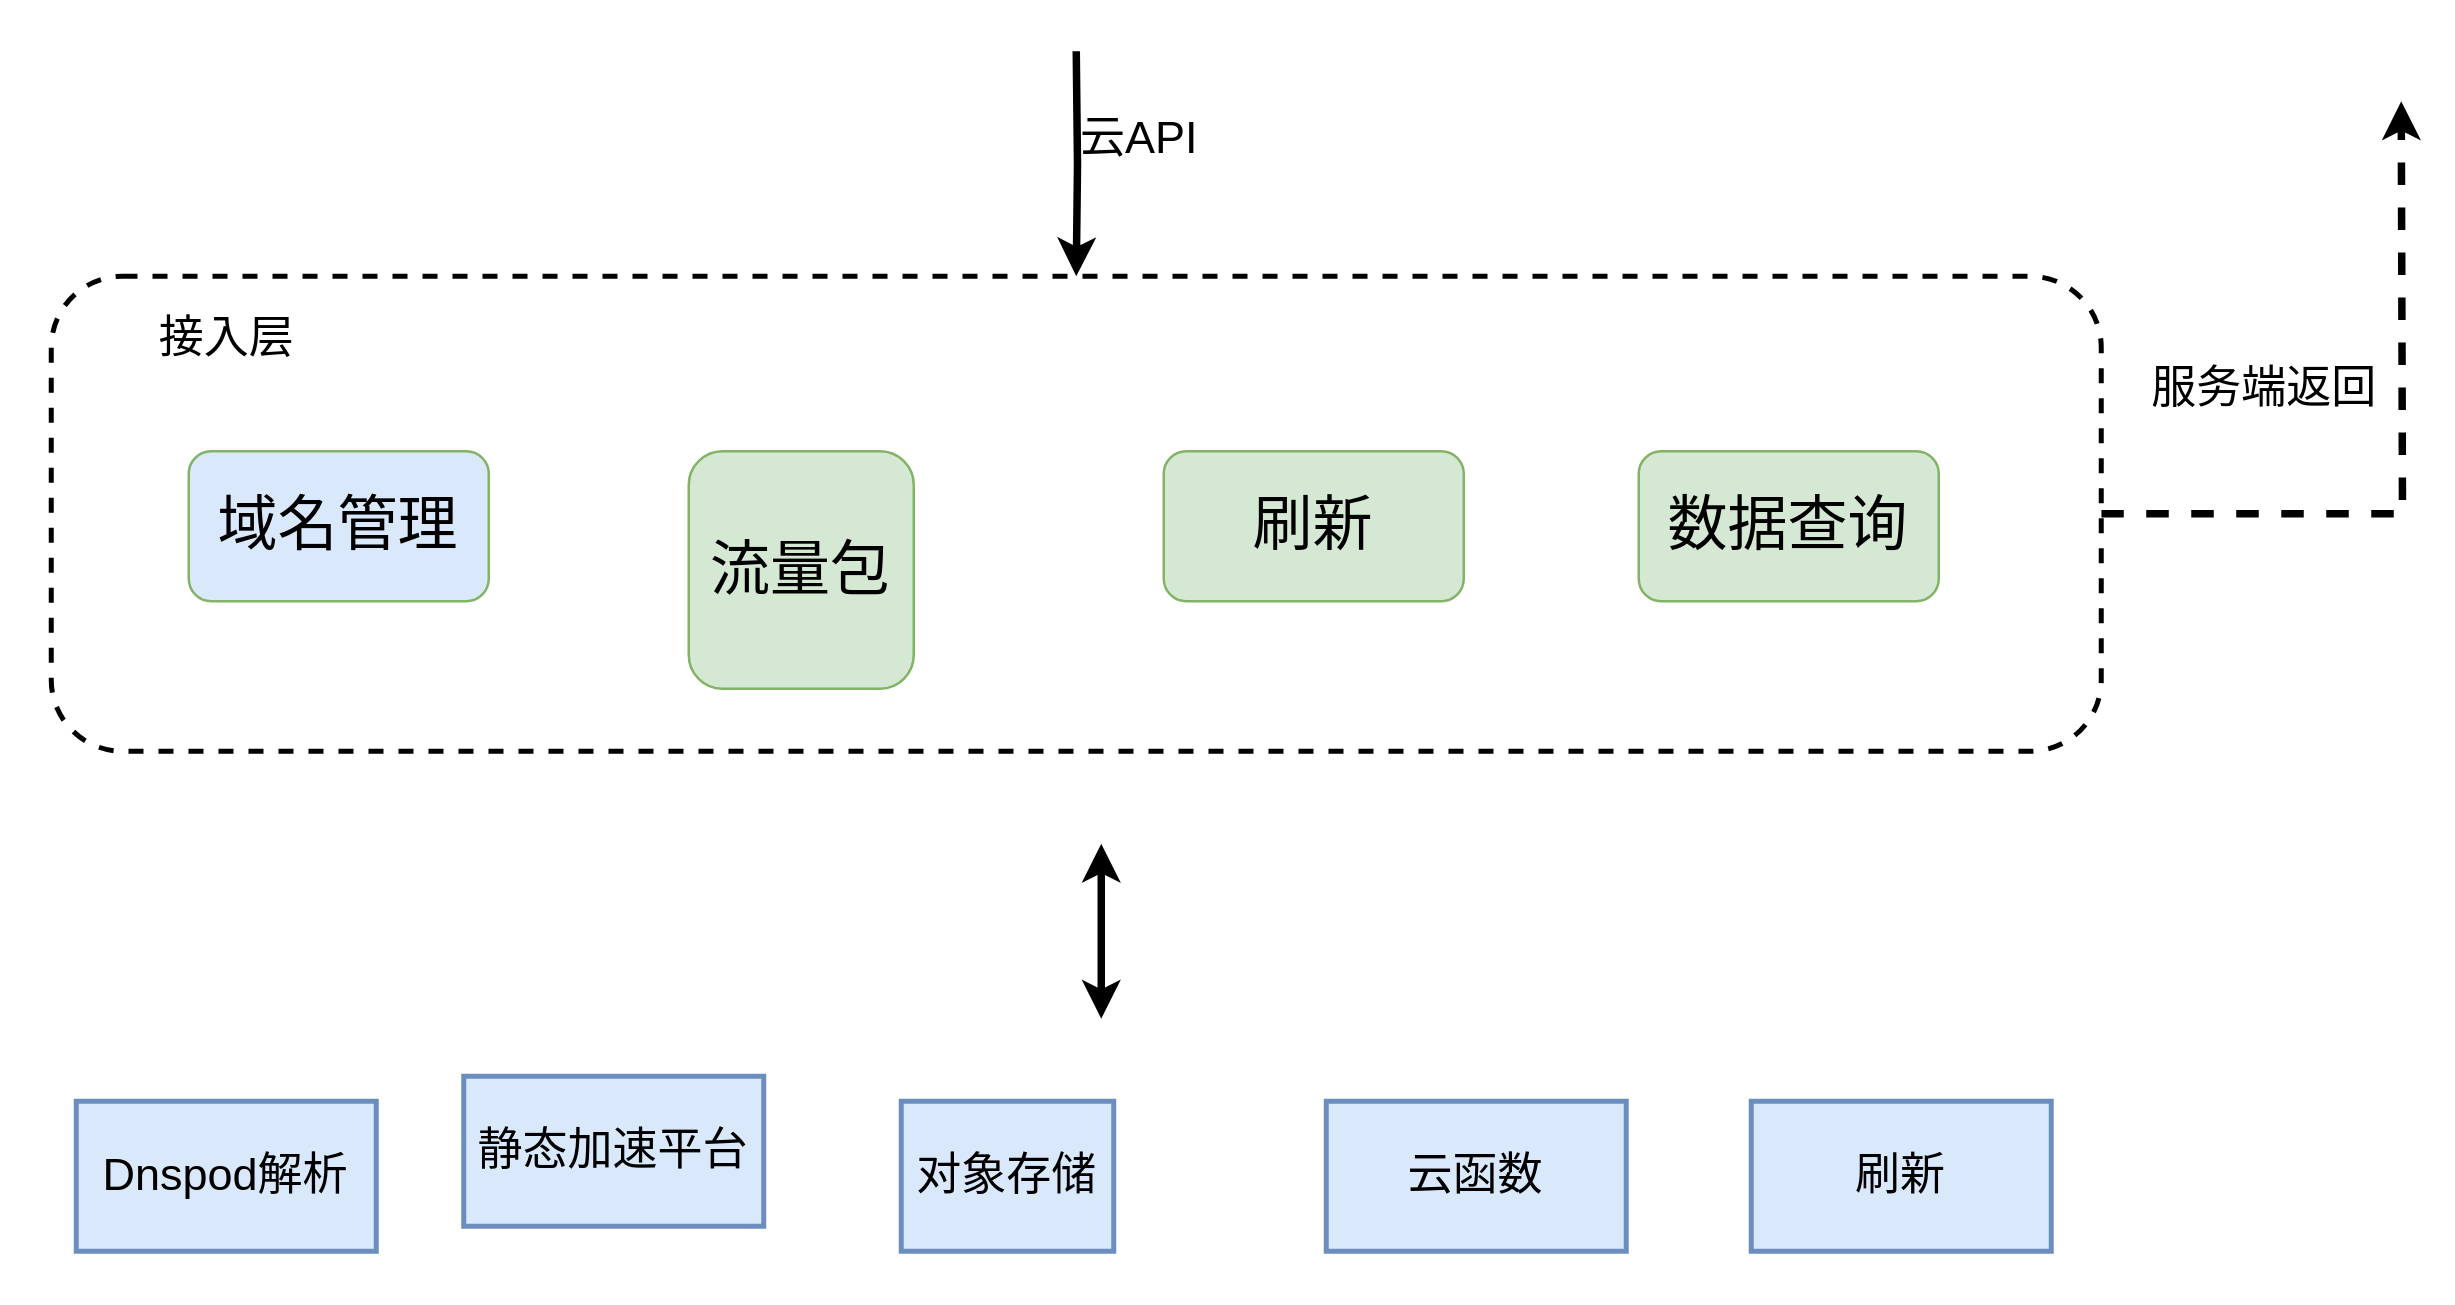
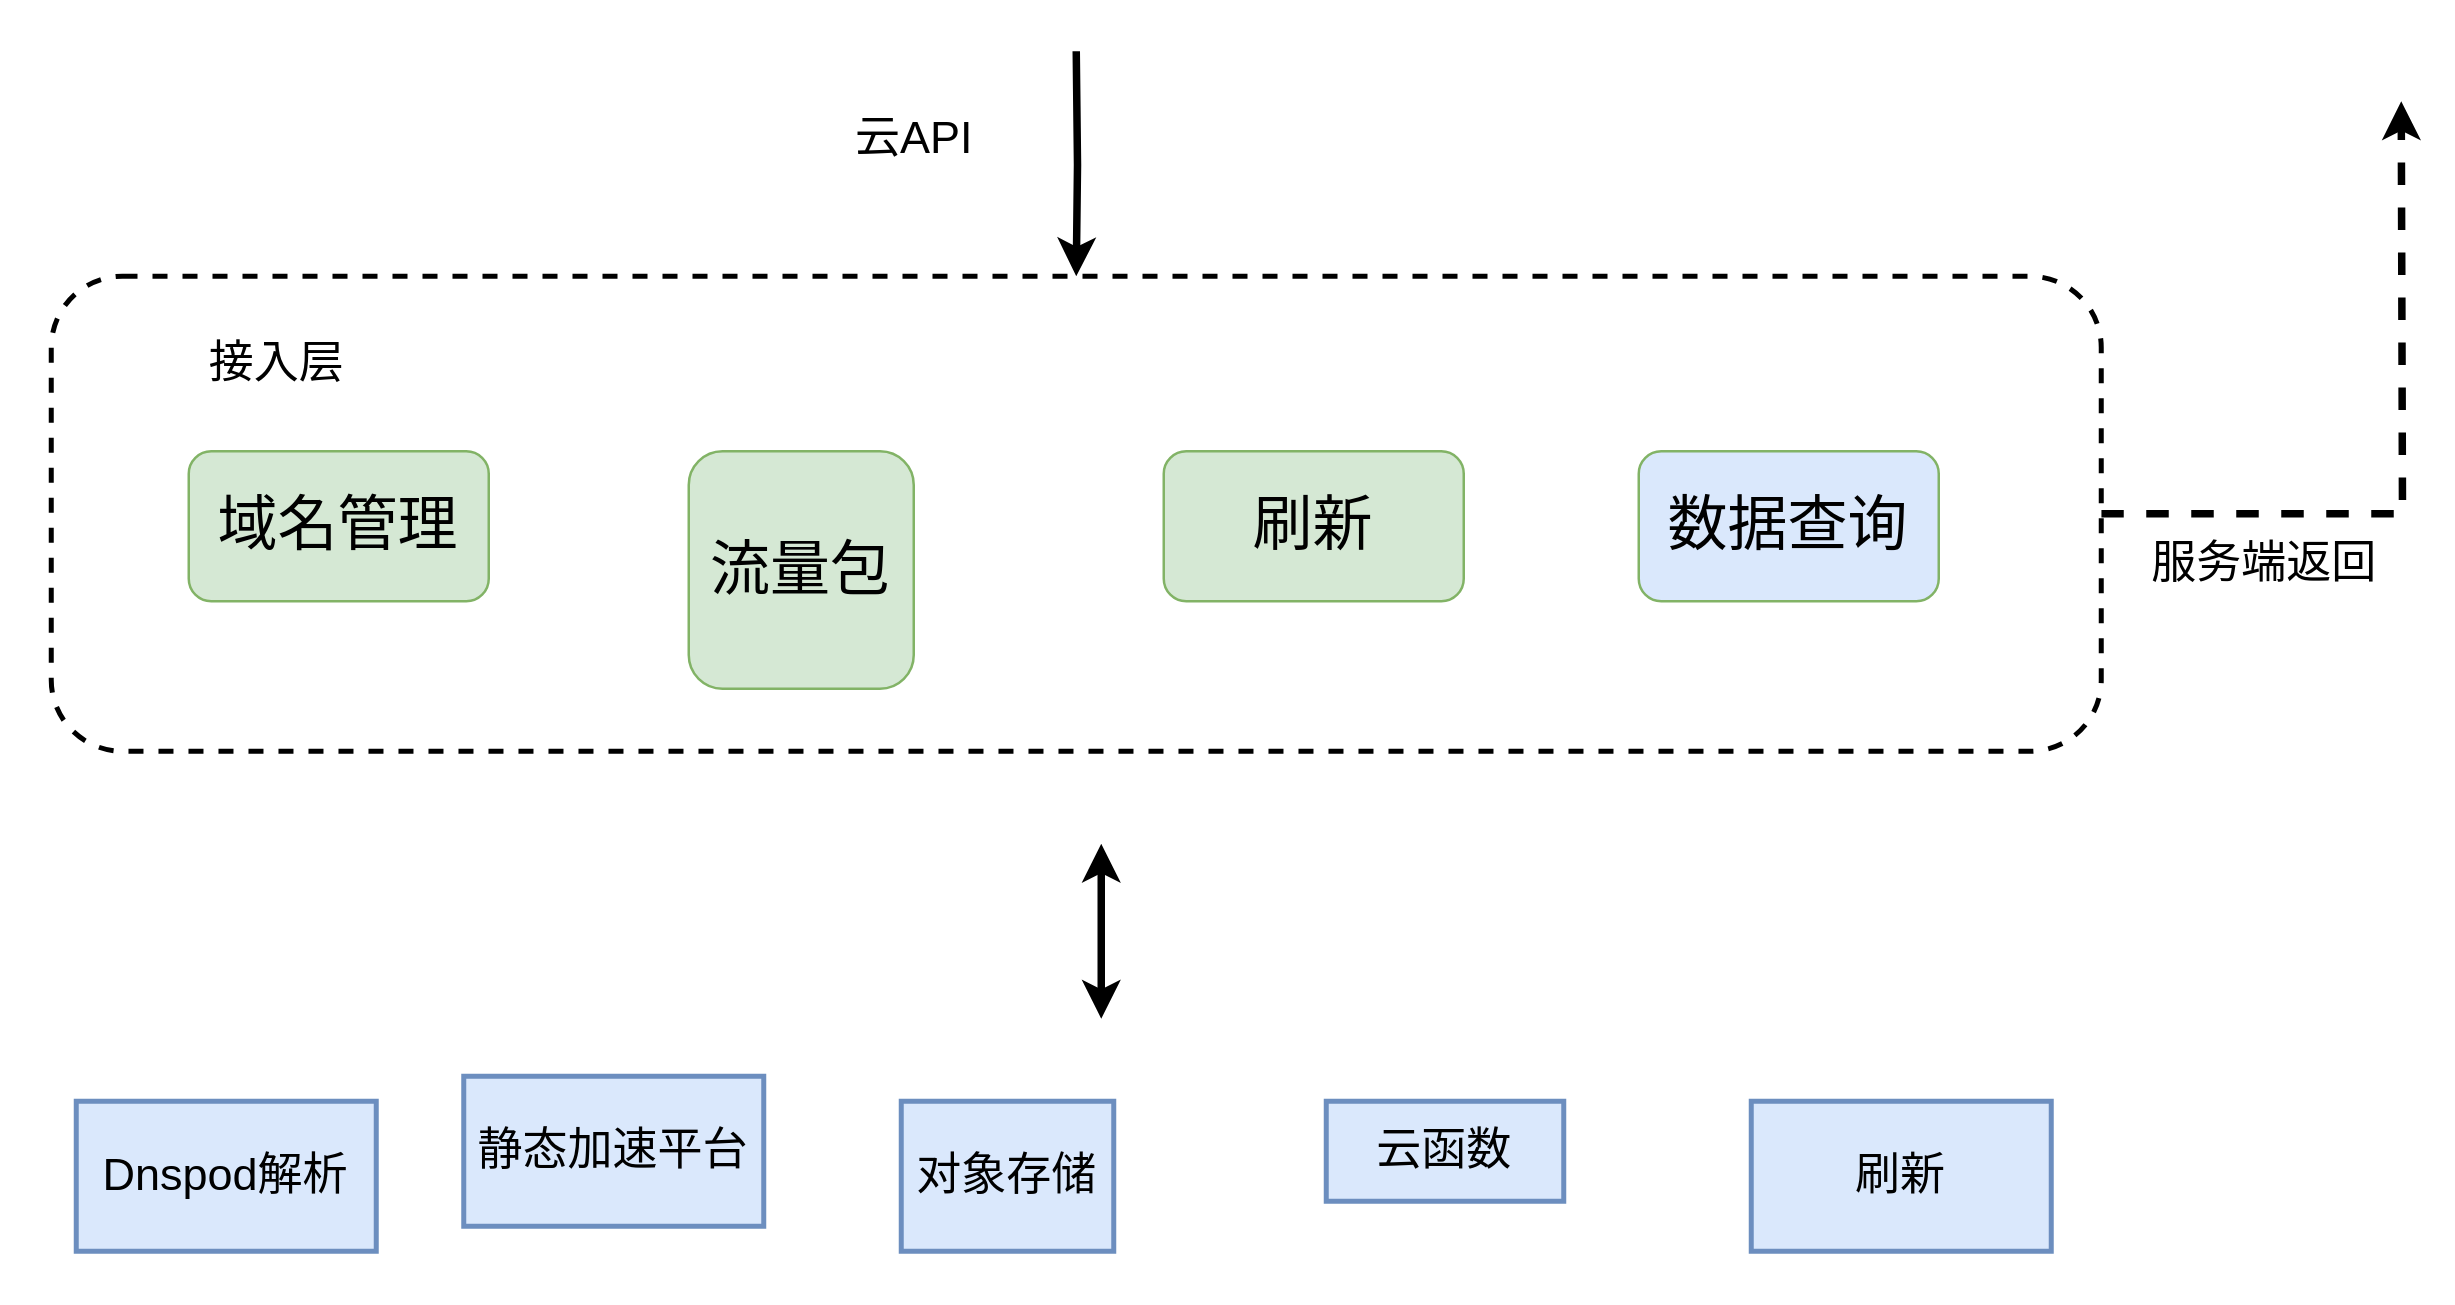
- <mxCell id="15" value="云API" style="text;html=1;resizable=0;autosize=1;align=center;verticalAlign=middle;points=[];fillColor=none;strokeColor=none;rounded=0;fontSize=18;" vertex="1" parent="1"><mxGeometry x="425" y="40" width="60" height="30" as="geometry" /></mxCell>
+ <mxCell id="15" value="云API" style="text;html=1;resizable=0;autosize=1;align=center;verticalAlign=middle;points=[];fillColor=none;strokeColor=none;rounded=0;fontSize=18;" vertex="1" parent="1"><mxGeometry x="335" y="40" width="60" height="30" as="geometry" /></mxCell>
- <mxCell id="14" value="接入层" style="text;html=1;resizable=0;autosize=1;align=center;verticalAlign=middle;points=[];fillColor=none;strokeColor=none;rounded=0;fontSize=18;" vertex="1" parent="1"><mxGeometry x="55" y="120" width="70" height="30" as="geometry" /></mxCell>
+ <mxCell id="14" value="接入层" style="text;html=1;resizable=0;autosize=1;align=center;verticalAlign=middle;points=[];fillColor=none;strokeColor=none;rounded=0;fontSize=18;" vertex="1" parent="1"><mxGeometry x="75" y="130" width="70" height="30" as="geometry" /></mxCell>
- <mxCell id="16" value="服务端返回" style="text;html=1;resizable=0;autosize=1;align=center;verticalAlign=middle;points=[];fillColor=none;strokeColor=none;rounded=0;fontSize=18;" vertex="1" parent="1"><mxGeometry x="850" y="140" width="110" height="30" as="geometry" /></mxCell>
+ <mxCell id="16" value="服务端返回" style="text;html=1;resizable=0;autosize=1;align=center;verticalAlign=middle;points=[];fillColor=none;strokeColor=none;rounded=0;fontSize=18;" vertex="1" parent="1"><mxGeometry x="850" y="210" width="110" height="30" as="geometry" /></mxCell>
- <mxCell id="5" value="&lt;font style=&quot;font-size: 24px&quot;&gt;域名管理&lt;/font&gt;" style="rounded=1;whiteSpace=wrap;html=1;fillColor=#dae8fc;strokeColor=#82b366;" vertex="1" parent="1"><mxGeometry x="75" y="180" width="120" height="60" as="geometry" /></mxCell>
+ <mxCell id="5" value="&lt;font style=&quot;font-size: 24px&quot;&gt;域名管理&lt;/font&gt;" style="rounded=1;whiteSpace=wrap;html=1;fillColor=#d5e8d4;strokeColor=#82b366;" vertex="1" parent="1"><mxGeometry x="75" y="180" width="120" height="60" as="geometry" /></mxCell>
- <mxCell id="8" value="&lt;font style=&quot;font-size: 24px&quot;&gt;数据查询&lt;/font&gt;" style="rounded=1;whiteSpace=wrap;html=1;fillColor=#d5e8d4;strokeColor=#82b366;" vertex="1" parent="1"><mxGeometry x="655" y="180" width="120" height="60" as="geometry" /></mxCell>
+ <mxCell id="8" value="&lt;font style=&quot;font-size: 24px&quot;&gt;数据查询&lt;/font&gt;" style="rounded=1;whiteSpace=wrap;html=1;fillColor=#dae8fc;strokeColor=#82b366;" vertex="1" parent="1"><mxGeometry x="655" y="180" width="120" height="60" as="geometry" /></mxCell>
- <mxCell id="12" value="云函数" style="rounded=0;whiteSpace=wrap;html=1;strokeWidth=2;fillColor=#dae8fc;strokeColor=#6c8ebf;fontSize=18;" vertex="1" parent="1"><mxGeometry x="530" y="440" width="120" height="60" as="geometry" /></mxCell>
+ <mxCell id="12" value="云函数" style="rounded=0;whiteSpace=wrap;html=1;strokeWidth=2;fillColor=#dae8fc;strokeColor=#6c8ebf;fontSize=18;" vertex="1" parent="1"><mxGeometry x="530" y="440" width="95" height="40" as="geometry" /></mxCell>
